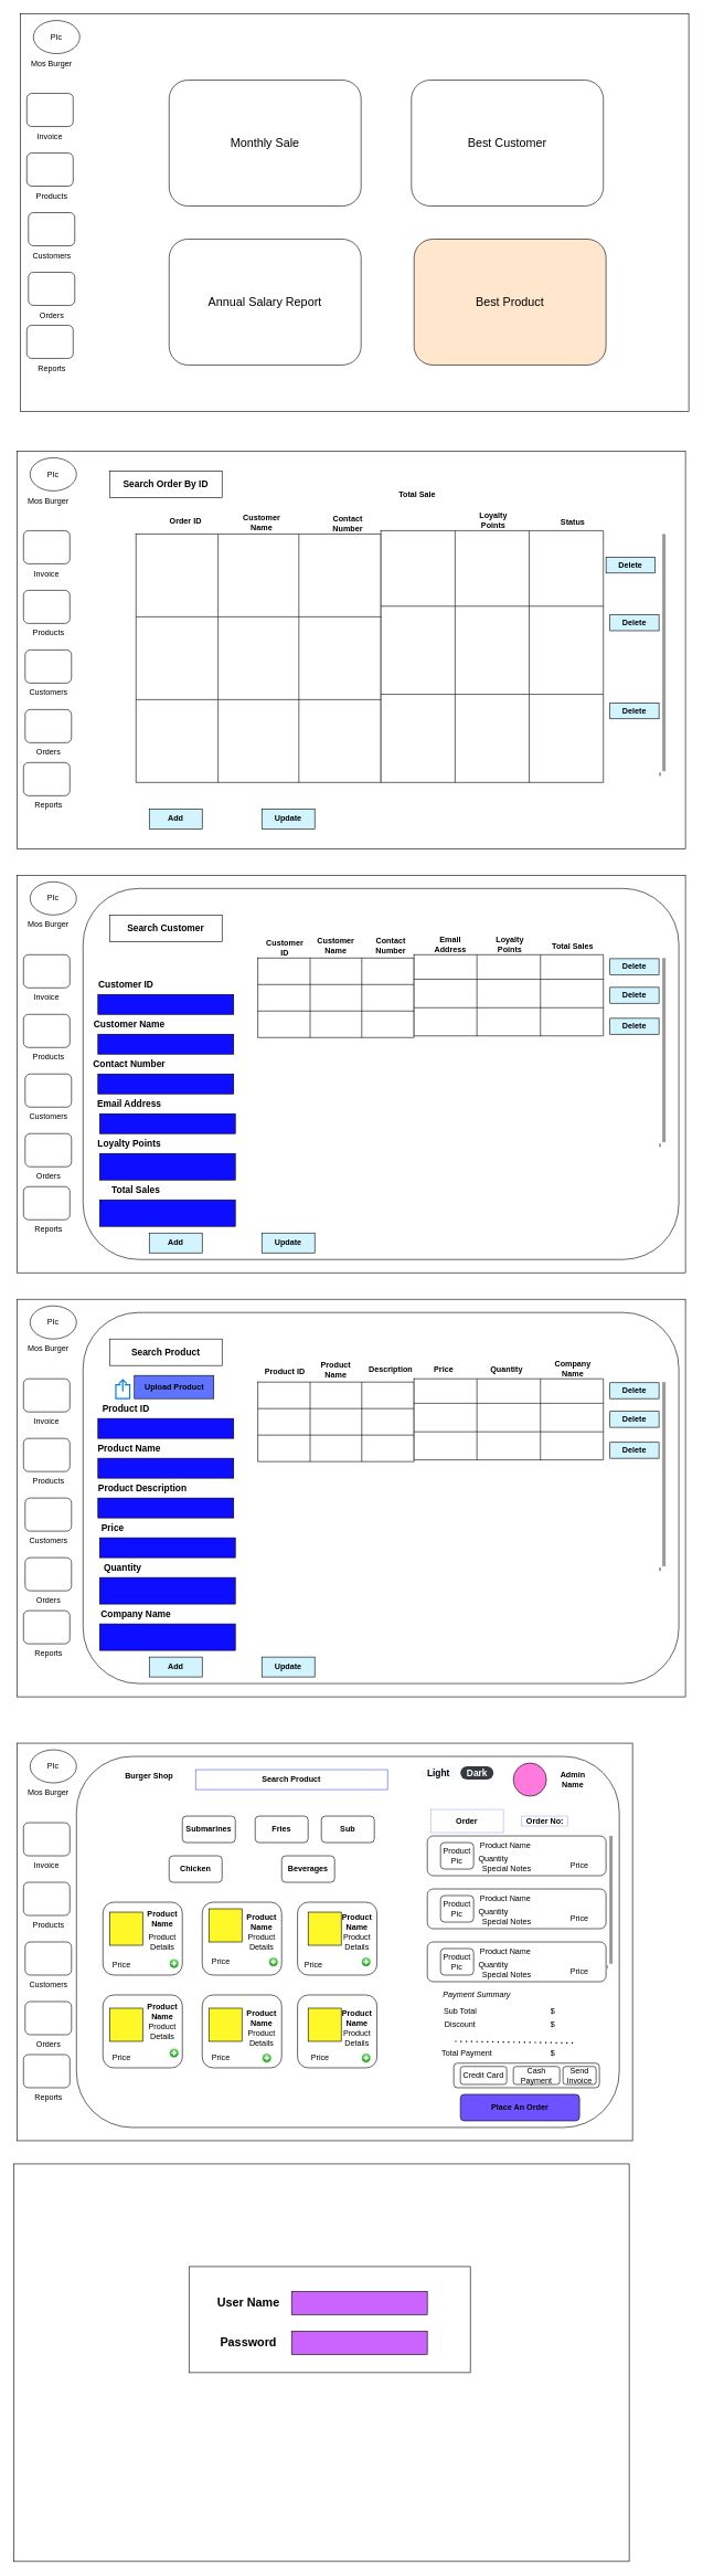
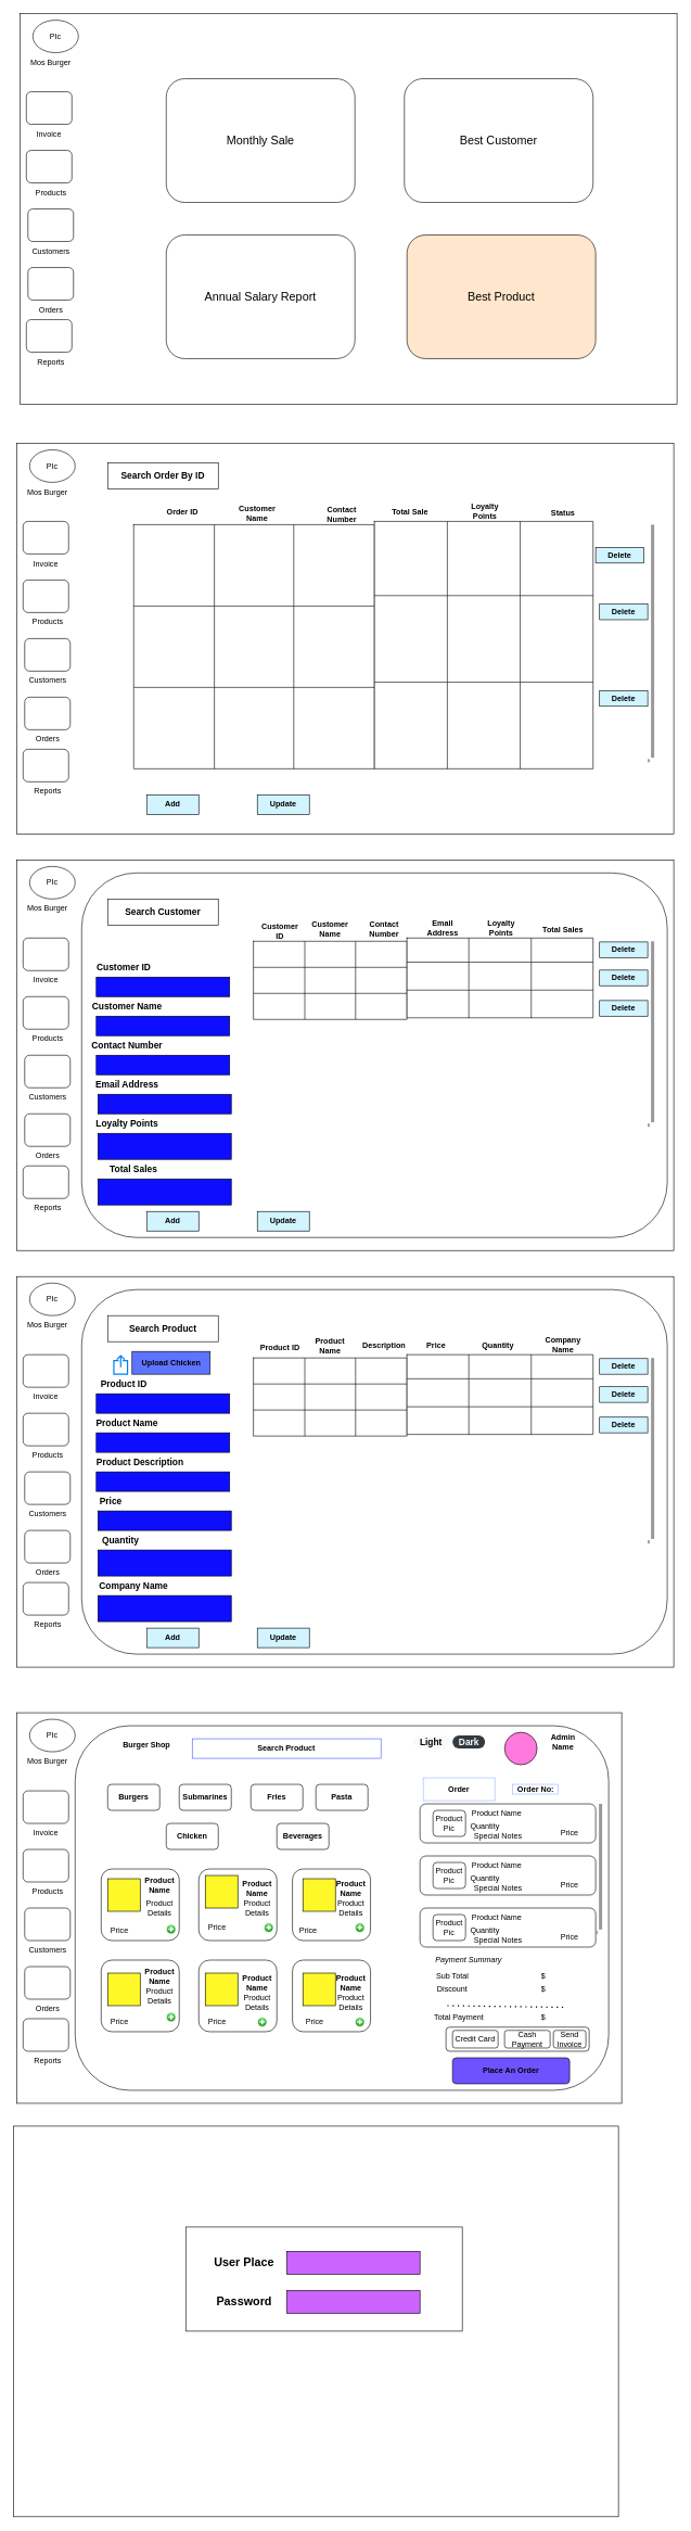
- <mxCell id="283" value="&lt;b&gt;Total Sale&lt;/b&gt;" style="text;html=1;strokeColor=none;fillColor=none;align=center;verticalAlign=middle;whiteSpace=wrap;rounded=0;" vertex="1" parent="1"><mxGeometry x="595" y="730" width="70" height="30" as="geometry" /></mxCell>
+ <mxCell id="283" value="&lt;b&gt;Total Sale&lt;/b&gt;" style="text;html=1;strokeColor=none;fillColor=none;align=center;verticalAlign=middle;whiteSpace=wrap;rounded=0;" vertex="1" parent="1"><mxGeometry x="595" y="770" width="70" height="30" as="geometry" /></mxCell>
- <mxCell id="134" value="&lt;b&gt;Upload Product&lt;/b&gt;" style="rounded=0;whiteSpace=wrap;html=1;fillColor=#5E74FF;" vertex="1" parent="1"><mxGeometry x="202.5" y="2075" width="120" height="35" as="geometry" /></mxCell>
+ <mxCell id="134" value="&lt;b&gt;Upload Chicken&lt;/b&gt;" style="rounded=0;whiteSpace=wrap;html=1;fillColor=#5E74FF;" vertex="1" parent="1"><mxGeometry x="202.5" y="2075" width="120" height="35" as="geometry" /></mxCell>
- <mxCell id="39" value="Admin Name" style="text;html=1;strokeColor=none;fillColor=none;align=center;verticalAlign=middle;whiteSpace=wrap;rounded=0;fontStyle=1" vertex="1" parent="1"><mxGeometry x="835" y="2670" width="60" height="30" as="geometry" /></mxCell>
+ <mxCell id="39" value="Admin Name" style="text;html=1;strokeColor=none;fillColor=none;align=center;verticalAlign=middle;whiteSpace=wrap;rounded=0;fontStyle=1" vertex="1" parent="1"><mxGeometry x="835" y="2660" width="60" height="30" as="geometry" /></mxCell>
+ <mxCell id="19" value="&lt;b&gt;Burgers&lt;/b&gt;" style="rounded=1;whiteSpace=wrap;html=1;" vertex="1" parent="1"><mxGeometry x="165" y="2740" width="80" height="40" as="geometry" /></mxCell>
- <mxCell id="22" value="&lt;b&gt;Sub&lt;/b&gt;" style="rounded=1;whiteSpace=wrap;html=1;" vertex="1" parent="1"><mxGeometry x="485" y="2740" width="80" height="40" as="geometry" /></mxCell>
+ <mxCell id="22" value="&lt;b&gt;Pasta&lt;/b&gt;" style="rounded=1;whiteSpace=wrap;html=1;" vertex="1" parent="1"><mxGeometry x="485" y="2740" width="80" height="40" as="geometry" /></mxCell>
- <mxCell id="101" value="&lt;b&gt;&lt;font style=&quot;font-size: 18px;&quot;&gt;User Name&lt;/font&gt;&lt;/b&gt;" style="text;html=1;strokeColor=none;fillColor=none;align=center;verticalAlign=middle;whiteSpace=wrap;rounded=0;" vertex="1" parent="1"><mxGeometry x="315" y="3450" width="120" height="50" as="geometry" /></mxCell>
+ <mxCell id="101" value="&lt;b&gt;&lt;font style=&quot;font-size: 18px;&quot;&gt;User Place&lt;/font&gt;&lt;/b&gt;" style="text;html=1;strokeColor=none;fillColor=none;align=center;verticalAlign=middle;whiteSpace=wrap;rounded=0;" vertex="1" parent="1"><mxGeometry x="315" y="3450" width="120" height="50" as="geometry" /></mxCell>
